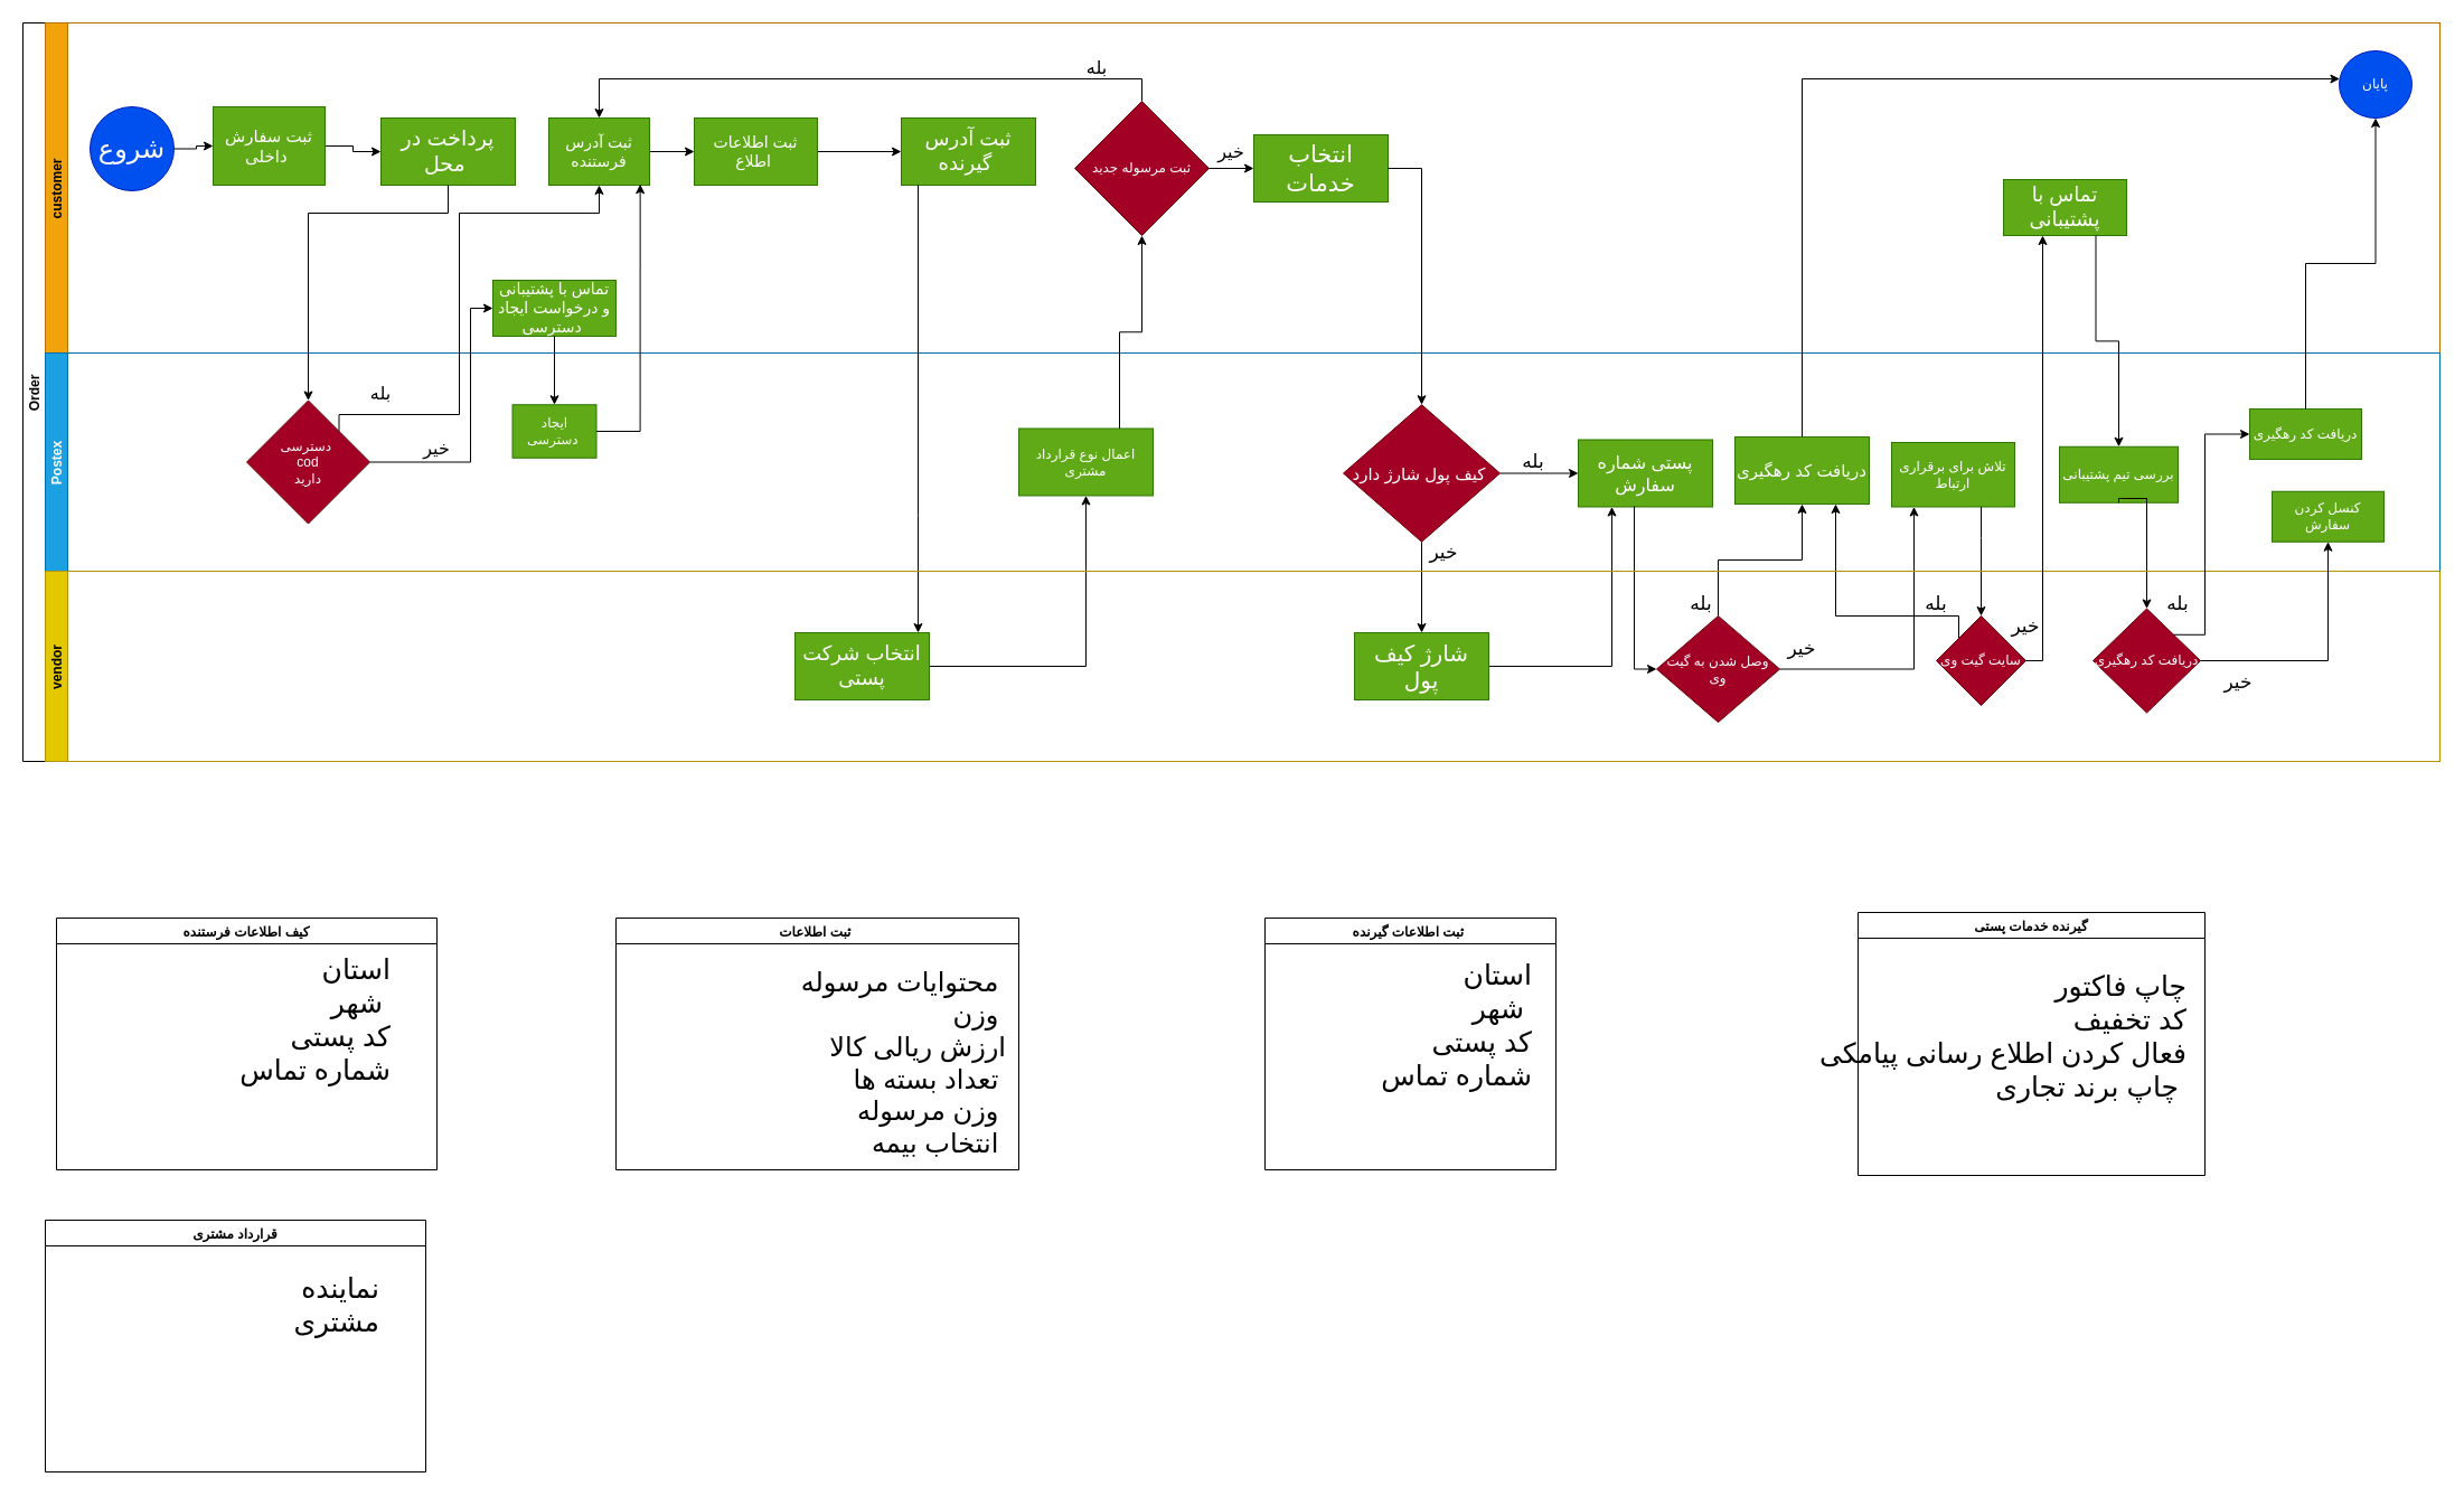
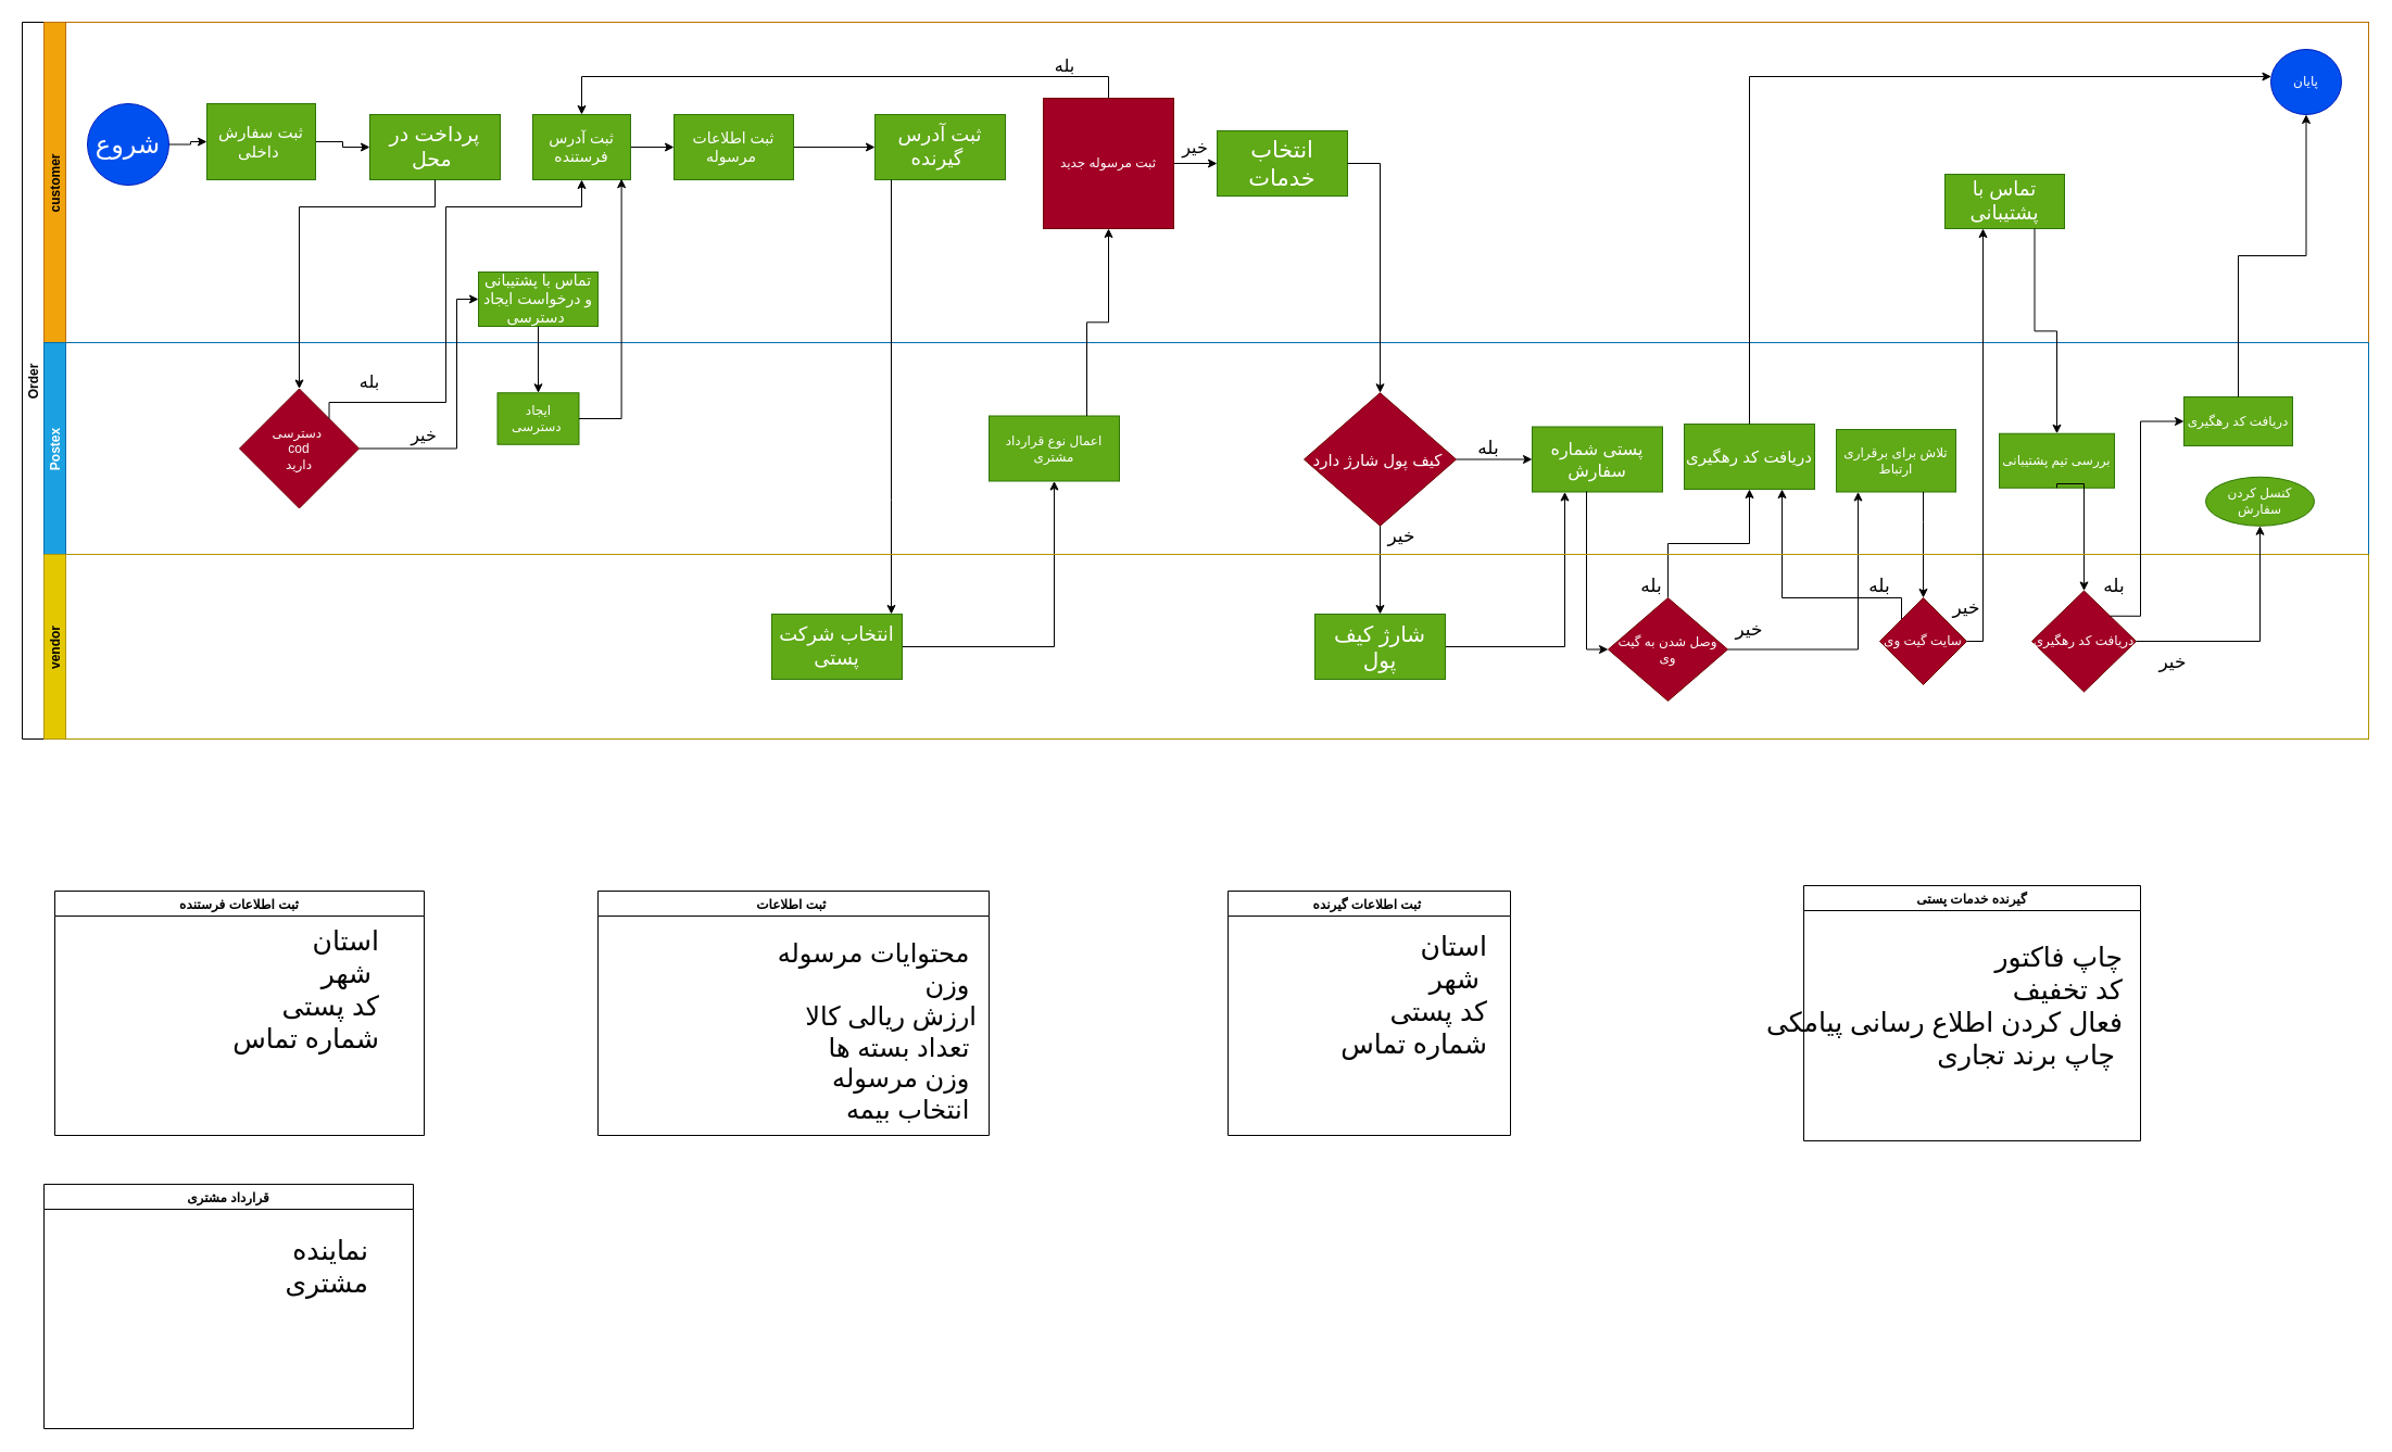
- <mxCell id="12" value="&lt;font style=&quot;font-size: 14px&quot;&gt;ثبت اطلاعات اطلاع&amp;nbsp;&lt;/font&gt;" style="whiteSpace=wrap;html=1;fillColor=#60a917;strokeColor=#2D7600;fontColor=#ffffff;" parent="3" vertex="1"><mxGeometry x="580" y="85" width="110" height="60" as="geometry" /></mxCell>
+ <mxCell id="12" value="&lt;font style=&quot;font-size: 14px&quot;&gt;ثبت اطلاعات مرسوله&amp;nbsp;&lt;/font&gt;" style="whiteSpace=wrap;html=1;fillColor=#60a917;strokeColor=#2D7600;fontColor=#ffffff;" parent="3" vertex="1"><mxGeometry x="580" y="85" width="110" height="60" as="geometry" /></mxCell>
- <mxCell id="18" value="ثبت مرسوله جدید" style="rhombus;whiteSpace=wrap;html=1;fillColor=#a20025;strokeColor=#6F0000;fontColor=#ffffff;" parent="3" vertex="1"><mxGeometry x="920" y="70" width="120" height="120" as="geometry" /></mxCell>
+ <mxCell id="18" value="ثبت مرسوله جدید" style="whiteSpace=wrap;html=1;fillColor=#a20025;strokeColor=#6F0000;fontColor=#ffffff;rounded=0;" parent="3" vertex="1"><mxGeometry x="920" y="70" width="120" height="120" as="geometry" /></mxCell>
- <mxCell id="25" value="کنسل کردن سفارش" style="rounded=0;whiteSpace=wrap;html=1;fillColor=#60a917;strokeColor=#2D7600;fontColor=#ffffff;" parent="23" vertex="1"><mxGeometry x="1990" y="123.75" width="100" height="45" as="geometry" /></mxCell>
+ <mxCell id="25" value="کنسل کردن سفارش" style="ellipse;whiteSpace=wrap;html=1;fillColor=#60a917;strokeColor=#2D7600;fontColor=#ffffff;" parent="23" vertex="1"><mxGeometry x="1990" y="123.75" width="100" height="45" as="geometry" /></mxCell>
- <mxCell id="73" value="کیف اطلاعات فرستنده" style="swimlane;fontColor=#000000;" parent="1" vertex="1"><mxGeometry x="50" y="820" width="340" height="225" as="geometry"><mxRectangle x="130" y="1140" width="90" height="23" as="alternateBounds" /></mxGeometry></mxCell>
+ <mxCell id="73" value="ثبت اطلاعات فرستنده" style="swimlane;fontColor=#000000;" parent="1" vertex="1"><mxGeometry x="50" y="820" width="340" height="225" as="geometry"><mxRectangle x="130" y="1140" width="90" height="23" as="alternateBounds" /></mxGeometry></mxCell>
